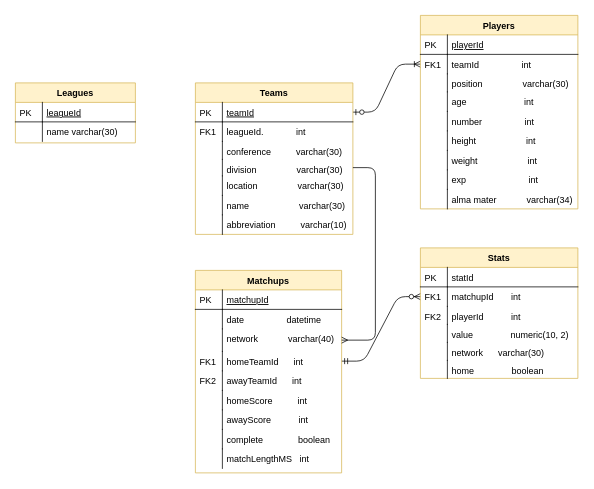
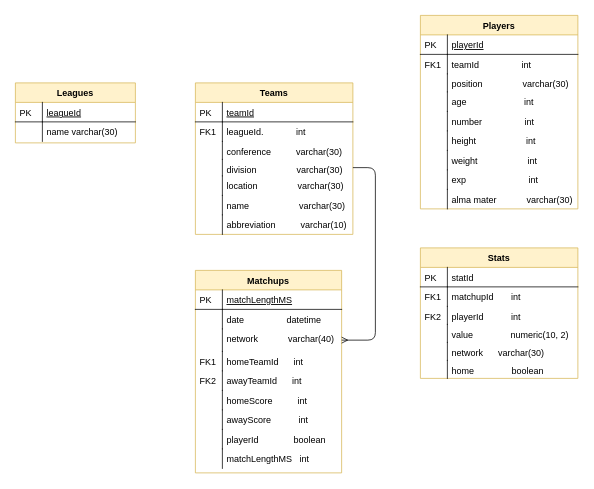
- <mxCell id="7" value="" style="edgeStyle=entityRelationEdgeStyle;fontSize=12;html=1;endArrow=ERoneToMany;startArrow=ERzeroToOne;entryX=0;entryY=0.5;entryDx=0;entryDy=0;exitX=1;exitY=0.5;exitDx=0;exitDy=0;" parent="1" source="29" target="12" edge="1"><mxGeometry width="100" height="100" relative="1" as="geometry"><mxPoint x="500" y="120" as="sourcePoint" /><mxPoint x="600" y="20" as="targetPoint" /></mxGeometry></mxCell>
- <mxCell id="26" value="alma mater            varchar(34)" style="shape=partialRectangle;top=0;left=0;right=0;bottom=0;align=left;verticalAlign=top;fillColor=none;spacingLeft=40;spacingRight=4;overflow=hidden;rotatable=0;points=[[0,0.5],[1,0.5]];portConstraint=eastwest;dropTarget=0;rounded=0;shadow=0;strokeWidth=1;" parent="9" vertex="1"><mxGeometry y="232" width="210" height="26" as="geometry" /></mxCell>
+ <mxCell id="26" value="alma mater            varchar(30)" style="shape=partialRectangle;top=0;left=0;right=0;bottom=0;align=left;verticalAlign=top;fillColor=none;spacingLeft=40;spacingRight=4;overflow=hidden;rotatable=0;points=[[0,0.5],[1,0.5]];portConstraint=eastwest;dropTarget=0;rounded=0;shadow=0;strokeWidth=1;" parent="9" vertex="1"><mxGeometry y="232" width="210" height="26" as="geometry" /></mxCell>
- <mxCell id="57" value="matchupId" style="shape=partialRectangle;top=0;left=0;right=0;bottom=1;align=left;verticalAlign=top;fillColor=none;spacingLeft=40;spacingRight=4;overflow=hidden;rotatable=0;points=[[0,0.5],[1,0.5]];portConstraint=eastwest;dropTarget=0;rounded=0;shadow=0;strokeWidth=1;fontStyle=4" parent="56" vertex="1"><mxGeometry y="26" width="195" height="26" as="geometry" /></mxCell>
+ <mxCell id="57" value="matchLengthMS" style="shape=partialRectangle;top=0;left=0;right=0;bottom=1;align=left;verticalAlign=top;fillColor=none;spacingLeft=40;spacingRight=4;overflow=hidden;rotatable=0;points=[[0,0.5],[1,0.5]];portConstraint=eastwest;dropTarget=0;rounded=0;shadow=0;strokeWidth=1;fontStyle=4" parent="56" vertex="1"><mxGeometry y="26" width="195" height="26" as="geometry" /></mxCell>
- <mxCell id="8" value="" style="edgeStyle=entityRelationEdgeStyle;fontSize=12;html=1;endArrow=ERzeroToMany;startArrow=ERmandOne;entryX=0;entryY=0.5;entryDx=0;entryDy=0;" parent="1" source="63" target="46" edge="1"><mxGeometry width="100" height="100" relative="1" as="geometry"><mxPoint x="491.5" y="500" as="sourcePoint" /><mxPoint x="580" y="400" as="targetPoint" /></mxGeometry></mxCell>
- <mxCell id="71" value="complete              boolean" style="shape=partialRectangle;top=0;left=0;right=0;bottom=0;align=left;verticalAlign=top;fillColor=none;spacingLeft=40;spacingRight=4;overflow=hidden;rotatable=0;points=[[0,0.5],[1,0.5]];portConstraint=eastwest;dropTarget=0;rounded=0;shadow=0;strokeWidth=1;" parent="56" vertex="1"><mxGeometry y="212" width="195" height="26" as="geometry" /></mxCell>
+ <mxCell id="71" value="playerId              boolean" style="shape=partialRectangle;top=0;left=0;right=0;bottom=0;align=left;verticalAlign=top;fillColor=none;spacingLeft=40;spacingRight=4;overflow=hidden;rotatable=0;points=[[0,0.5],[1,0.5]];portConstraint=eastwest;dropTarget=0;rounded=0;shadow=0;strokeWidth=1;" parent="56" vertex="1"><mxGeometry y="212" width="195" height="26" as="geometry" /></mxCell>
